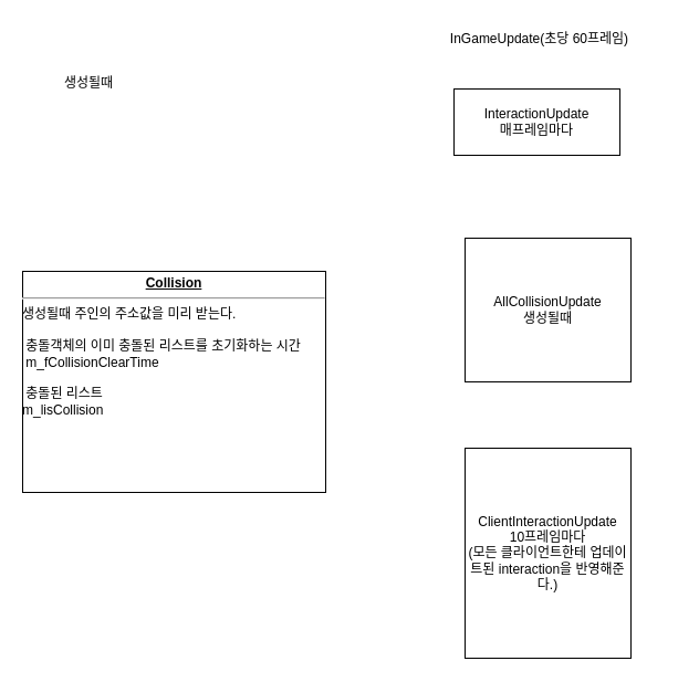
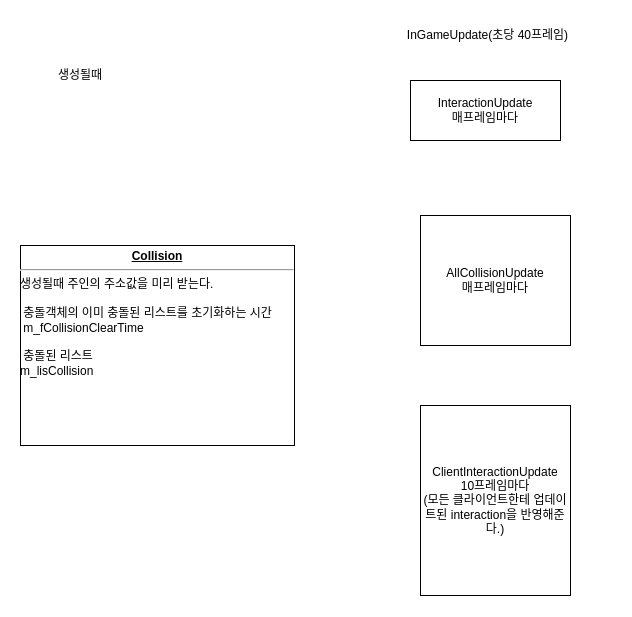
- <mxCell id="2" value="InGameUpdate(초당 60프레임)" style="text;html=1;strokeColor=none;fillColor=none;align=center;verticalAlign=middle;whiteSpace=wrap;rounded=0;" parent="1" vertex="1"><mxGeometry x="365" y="20" width="245" height="30" as="geometry" /></mxCell>
+ <mxCell id="2" value="InGameUpdate(초당 40프레임)" style="text;html=1;strokeColor=none;fillColor=none;align=center;verticalAlign=middle;whiteSpace=wrap;rounded=0;" parent="1" vertex="1"><mxGeometry x="365" y="20" width="245" height="30" as="geometry" /></mxCell>
- <mxCell id="5" value="AllCollisionUpdate&lt;br&gt;생성될때&lt;br&gt;" style="rounded=0;whiteSpace=wrap;html=1;" parent="1" vertex="1"><mxGeometry x="420" y="215" width="150" height="130" as="geometry" /></mxCell>
+ <mxCell id="5" value="AllCollisionUpdate&lt;br&gt;매프레임마다&lt;br&gt;" style="rounded=0;whiteSpace=wrap;html=1;" parent="1" vertex="1"><mxGeometry x="420" y="215" width="150" height="130" as="geometry" /></mxCell>
